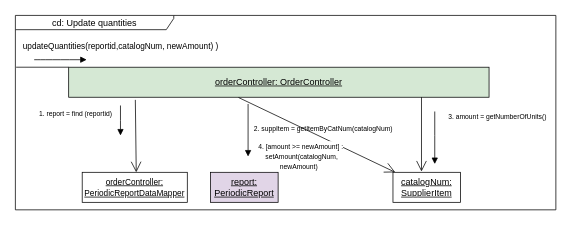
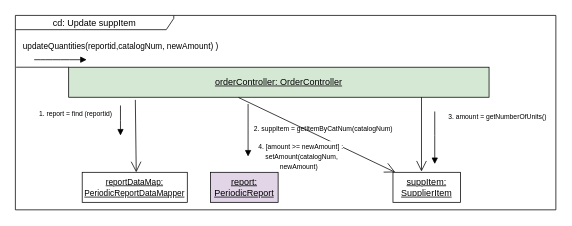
- <mxCell id="2" value="cd: Update quantities" style="shape=umlFrame;whiteSpace=wrap;html=1;pointerEvents=0;width=211;height=19;" vertex="1" parent="1"><mxGeometry x="20" y="20" width="720" height="259" as="geometry" /></mxCell>
+ <mxCell id="2" value="cd: Update suppItem" style="shape=umlFrame;whiteSpace=wrap;html=1;pointerEvents=0;width=211;height=19;" vertex="1" parent="1"><mxGeometry x="20" y="20" width="720" height="259" as="geometry" /></mxCell>
- <mxCell id="9" value="&lt;u&gt;&lt;font style=&quot;font-size: 11px;&quot;&gt;orderController: PeriodicReportDataMapper&lt;/font&gt;&lt;/u&gt;" style="html=1;whiteSpace=wrap;" vertex="1" parent="1"><mxGeometry x="109" y="229" width="140" height="40" as="geometry" /></mxCell>
+ <mxCell id="9" value="&lt;u&gt;&lt;font style=&quot;font-size: 11px;&quot;&gt;reportDataMap: PeriodicReportDataMapper&lt;/font&gt;&lt;/u&gt;" style="html=1;whiteSpace=wrap;" vertex="1" parent="1"><mxGeometry x="109" y="229" width="140" height="40" as="geometry" /></mxCell>
- <mxCell id="12" value="&lt;u&gt;catalogNum: SupplierItem&lt;/u&gt;" style="html=1;whiteSpace=wrap;" vertex="1" parent="1"><mxGeometry x="523" y="229" width="90" height="40" as="geometry" /></mxCell>
+ <mxCell id="12" value="&lt;u&gt;suppItem: SupplierItem&lt;/u&gt;" style="html=1;whiteSpace=wrap;" vertex="1" parent="1"><mxGeometry x="523" y="229" width="90" height="40" as="geometry" /></mxCell>
